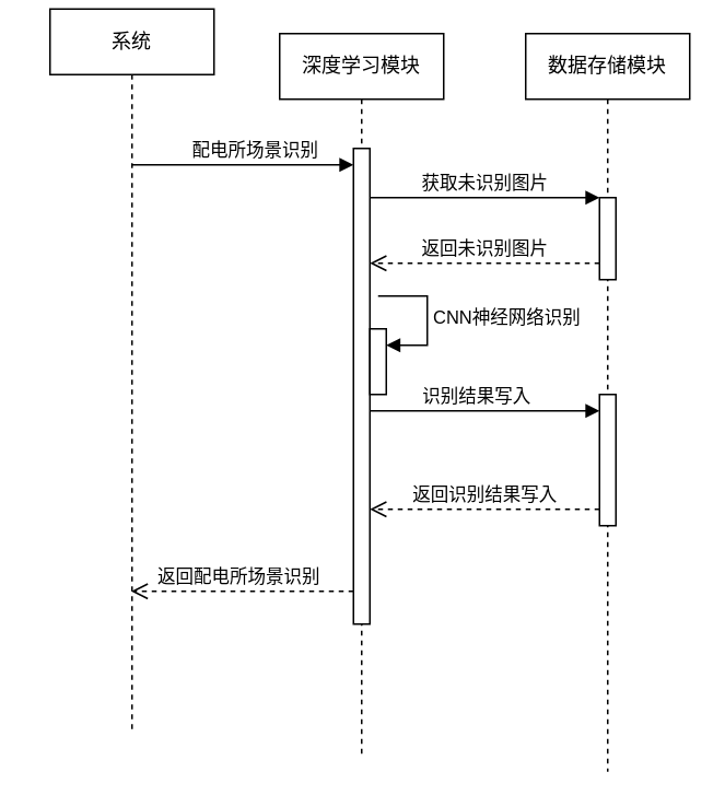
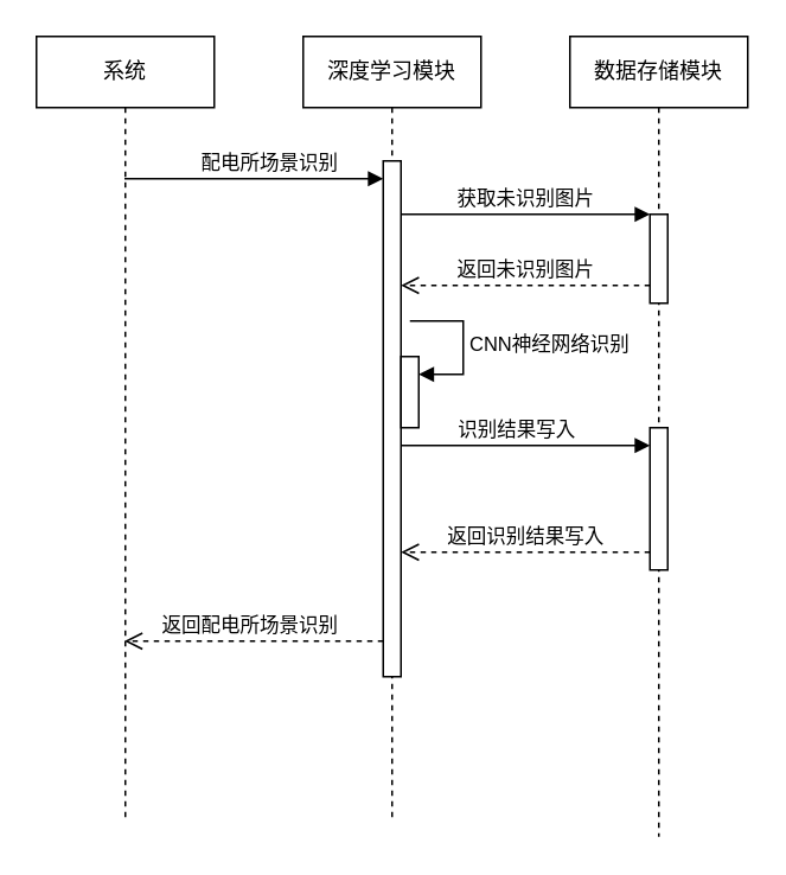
- <mxCell id="9" value="系统" style="shape=umlLifeline;perimeter=lifelinePerimeter;whiteSpace=wrap;html=1;container=1;dropTarget=0;collapsible=0;recursiveResize=0;outlineConnect=0;portConstraint=eastwest;newEdgeStyle={&quot;edgeStyle&quot;:&quot;elbowEdgeStyle&quot;,&quot;elbow&quot;:&quot;vertical&quot;,&quot;curved&quot;:0,&quot;rounded&quot;:0};" vertex="1" parent="1"><mxGeometry x="30" y="5" width="100" height="440" as="geometry" /></mxCell>
+ <mxCell id="9" value="系统" style="shape=umlLifeline;perimeter=lifelinePerimeter;whiteSpace=wrap;html=1;container=1;dropTarget=0;collapsible=0;recursiveResize=0;outlineConnect=0;portConstraint=eastwest;newEdgeStyle={&quot;edgeStyle&quot;:&quot;elbowEdgeStyle&quot;,&quot;elbow&quot;:&quot;vertical&quot;,&quot;curved&quot;:0,&quot;rounded&quot;:0};" vertex="1" parent="1"><mxGeometry x="20" y="20" width="100" height="440" as="geometry" /></mxCell>
